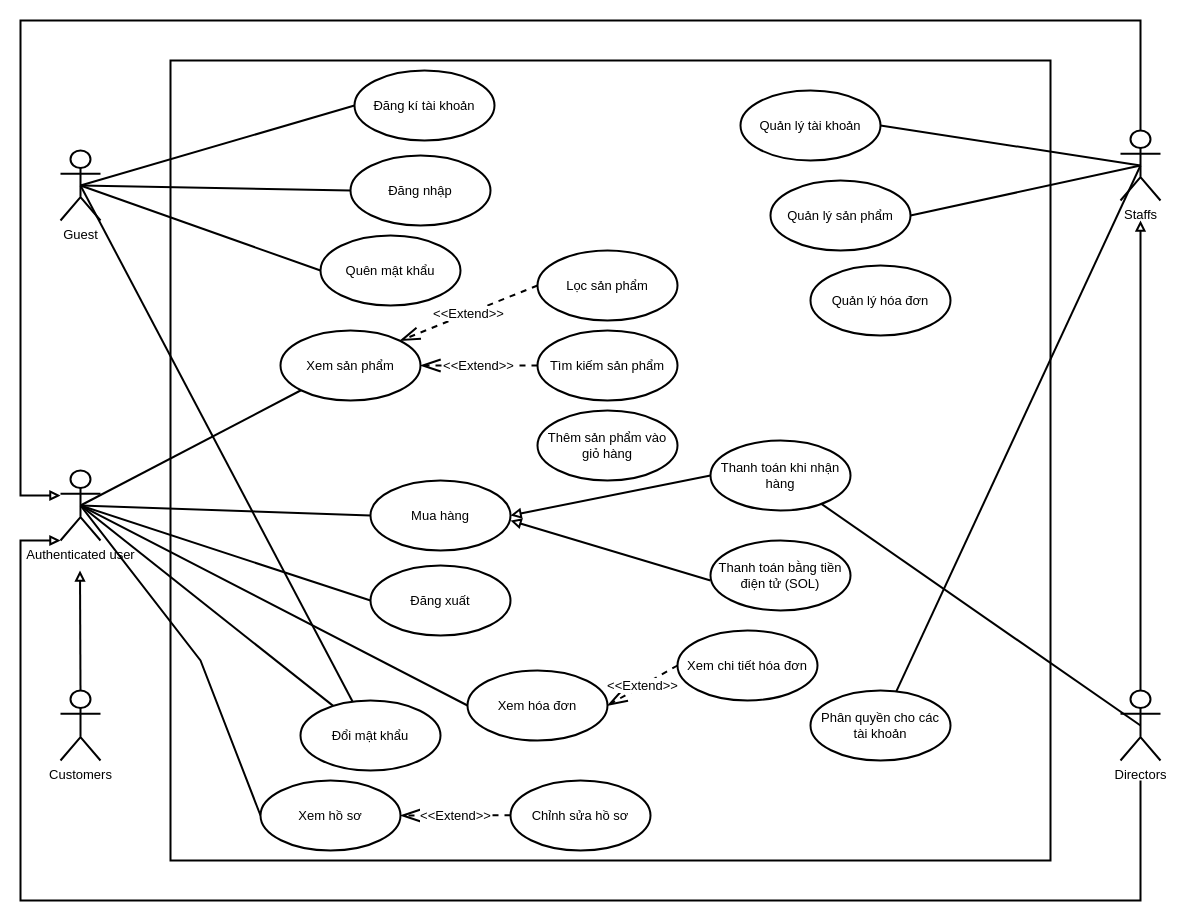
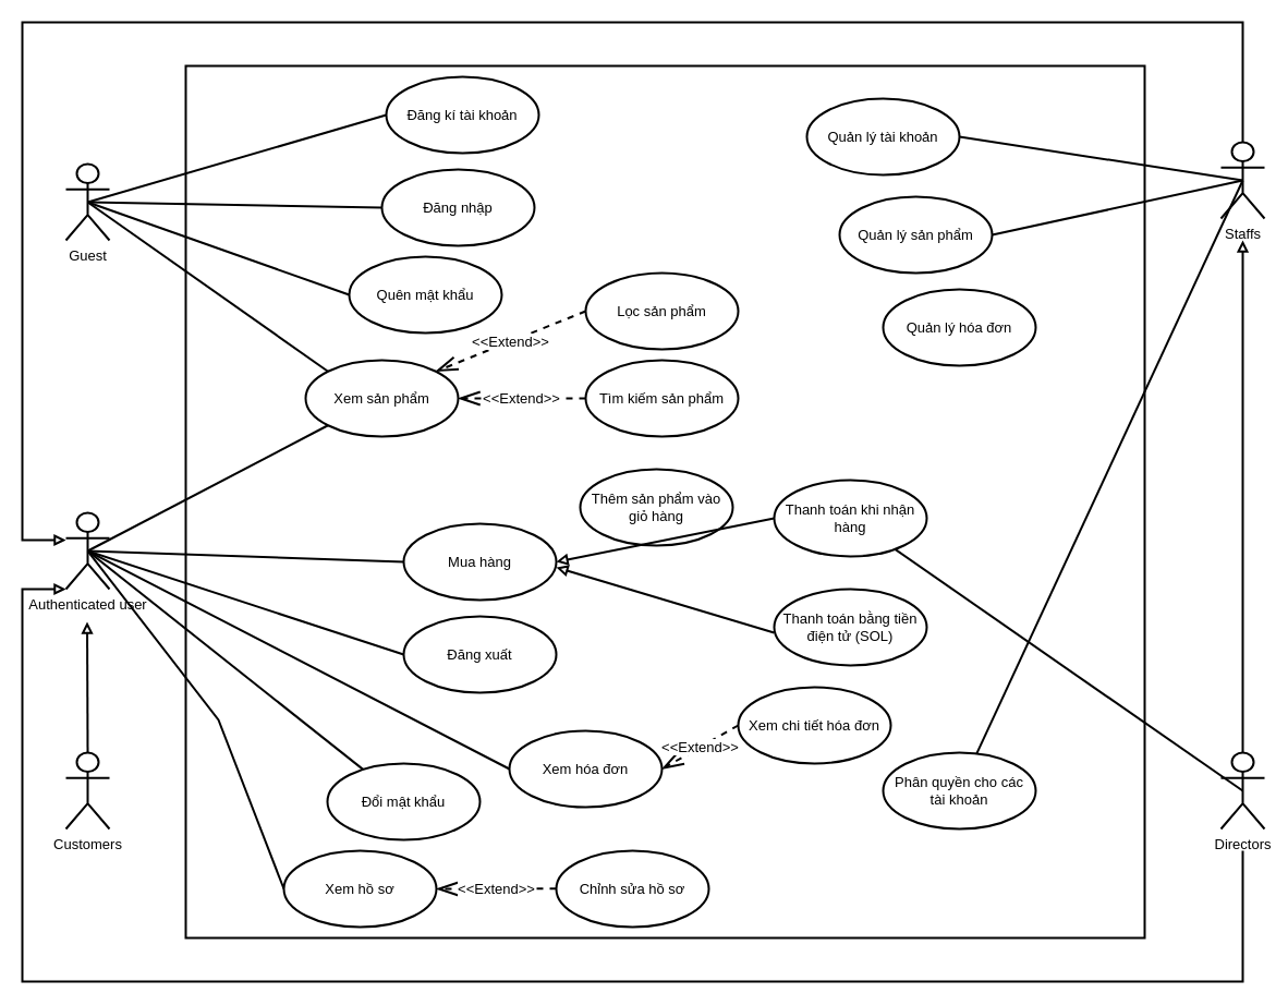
- <mxCell id="20" value="Thêm sản phẩm vào &lt;br style=&quot;font-size: 13px;&quot;&gt;giỏ hàng" style="ellipse;whiteSpace=wrap;html=1;strokeWidth=2;fontSize=13;" parent="1" vertex="1"><mxGeometry x="537" y="410" width="140" height="70" as="geometry" /></mxCell>
+ <mxCell id="20" value="Thêm sản phẩm vào &lt;br style=&quot;font-size: 13px;&quot;&gt;giỏ hàng" style="ellipse;whiteSpace=wrap;html=1;strokeWidth=2;fontSize=13;" parent="1" vertex="1"><mxGeometry x="532" y="430" width="140" height="70" as="geometry" /></mxCell>
- <mxCell id="5" style="rounded=0;orthogonalLoop=1;jettySize=auto;html=1;exitX=0.5;exitY=0.5;exitDx=0;exitDy=0;exitPerimeter=0;endArrow=none;endFill=0;strokeWidth=2;fontSize=13;" parent="1" source="7" target="22" edge="1"><mxGeometry relative="1" as="geometry" /></mxCell>
+ <mxCell id="5" style="rounded=0;orthogonalLoop=1;jettySize=auto;html=1;exitX=0.5;exitY=0.5;exitDx=0;exitDy=0;exitPerimeter=0;entryX=0;entryY=0;entryDx=0;entryDy=0;endArrow=none;endFill=0;strokeWidth=2;fontSize=13;" parent="1" source="7" target="19" edge="1"><mxGeometry relative="1" as="geometry" /></mxCell>
